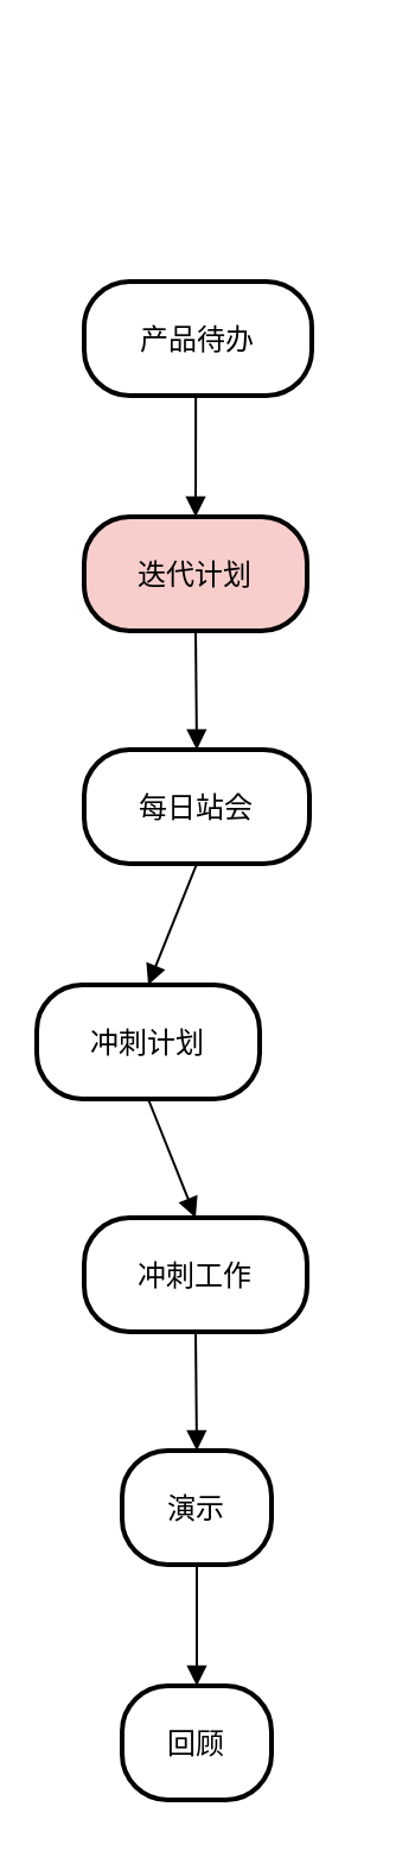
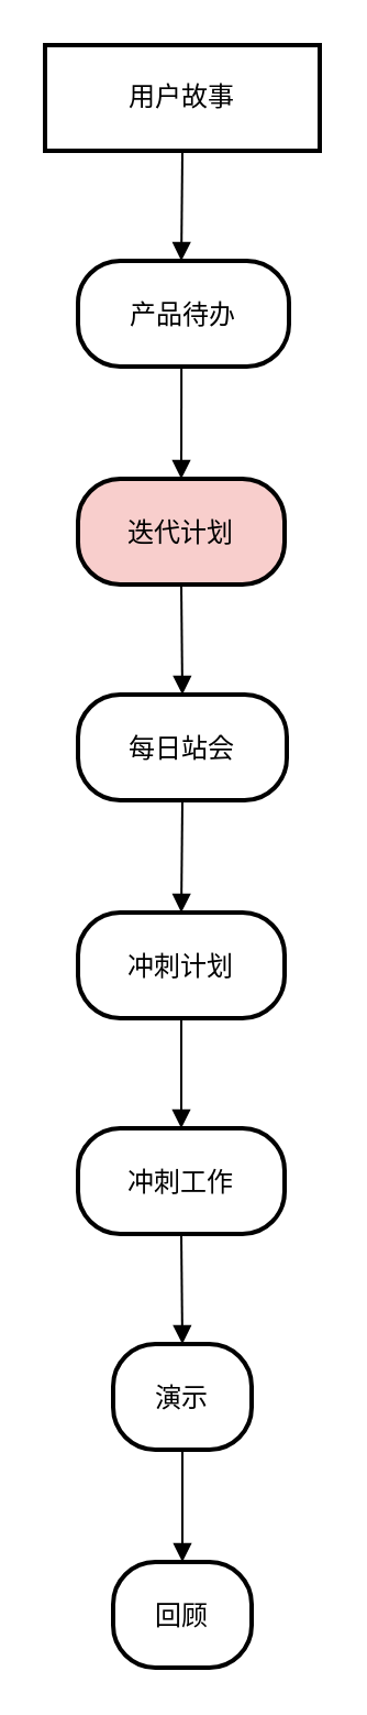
+ <mxCell id="2" value="用户故事" style="whiteSpace=wrap;strokeWidth=2;" vertex="1" parent="1"><mxGeometry x="20" y="20" width="125" height="48" as="geometry" /></mxCell>
+ <mxCell id="10" value="" style="curved=1;startArrow=none;endArrow=block;exitX=0.5;exitY=1.01;entryX=0.49;entryY=0.01;" edge="1" parent="1" source="2" target="3"><mxGeometry relative="1" as="geometry"><Array as="points" /></mxGeometry></mxCell>
- <mxCell id="6" value="冲刺计划" style="rounded=1;arcSize=40;strokeWidth=2" vertex="1" parent="1"><mxGeometry x="15" y="414" width="94" height="48" as="geometry" /></mxCell>
+ <mxCell id="6" value="冲刺计划" style="rounded=1;arcSize=40;strokeWidth=2" vertex="1" parent="1"><mxGeometry x="35" y="414" width="94" height="48" as="geometry" /></mxCell>
